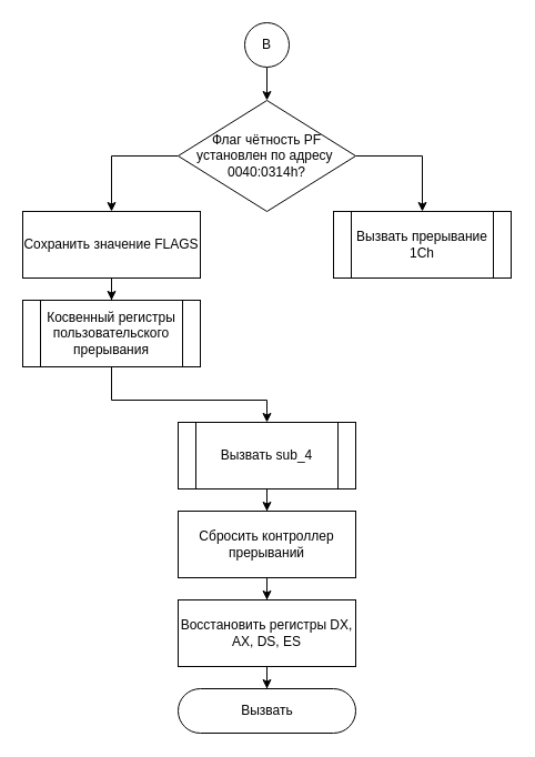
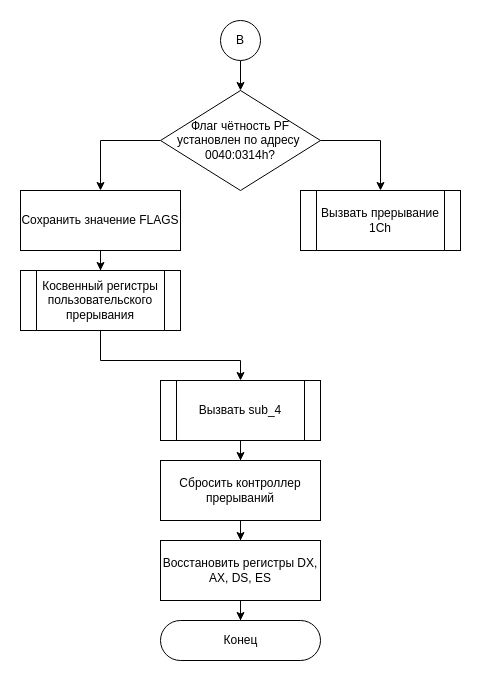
- <mxCell id="18" value="Вызвать" style="html=1;dashed=0;whitespace=wrap;shape=mxgraph.dfd.start" parent="1" vertex="1"><mxGeometry x="160" y="620" width="160" height="40" as="geometry" /></mxCell>
+ <mxCell id="18" value="Конец" style="html=1;dashed=0;whitespace=wrap;shape=mxgraph.dfd.start" parent="1" vertex="1"><mxGeometry x="160" y="620" width="160" height="40" as="geometry" /></mxCell>
